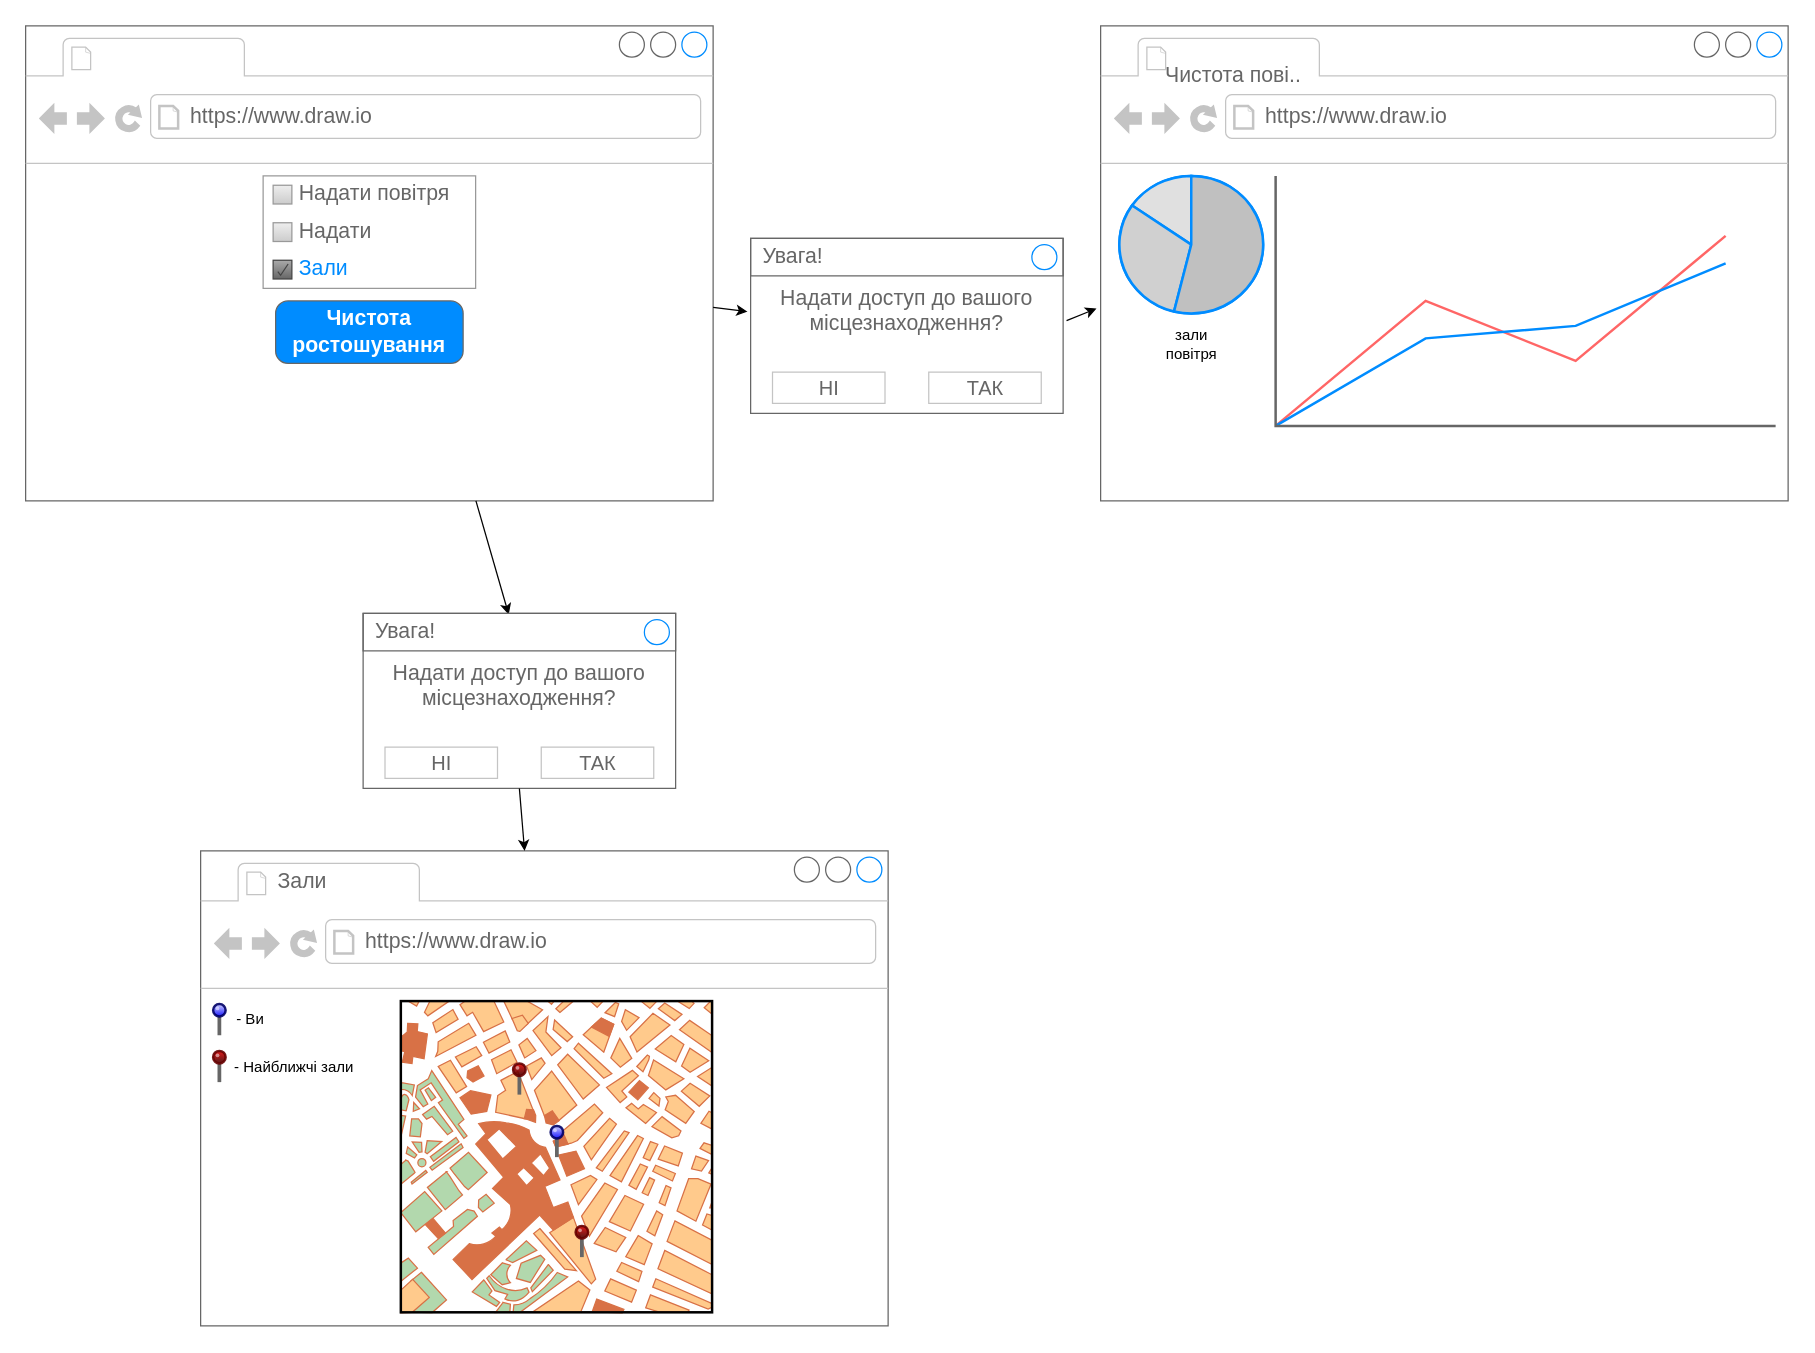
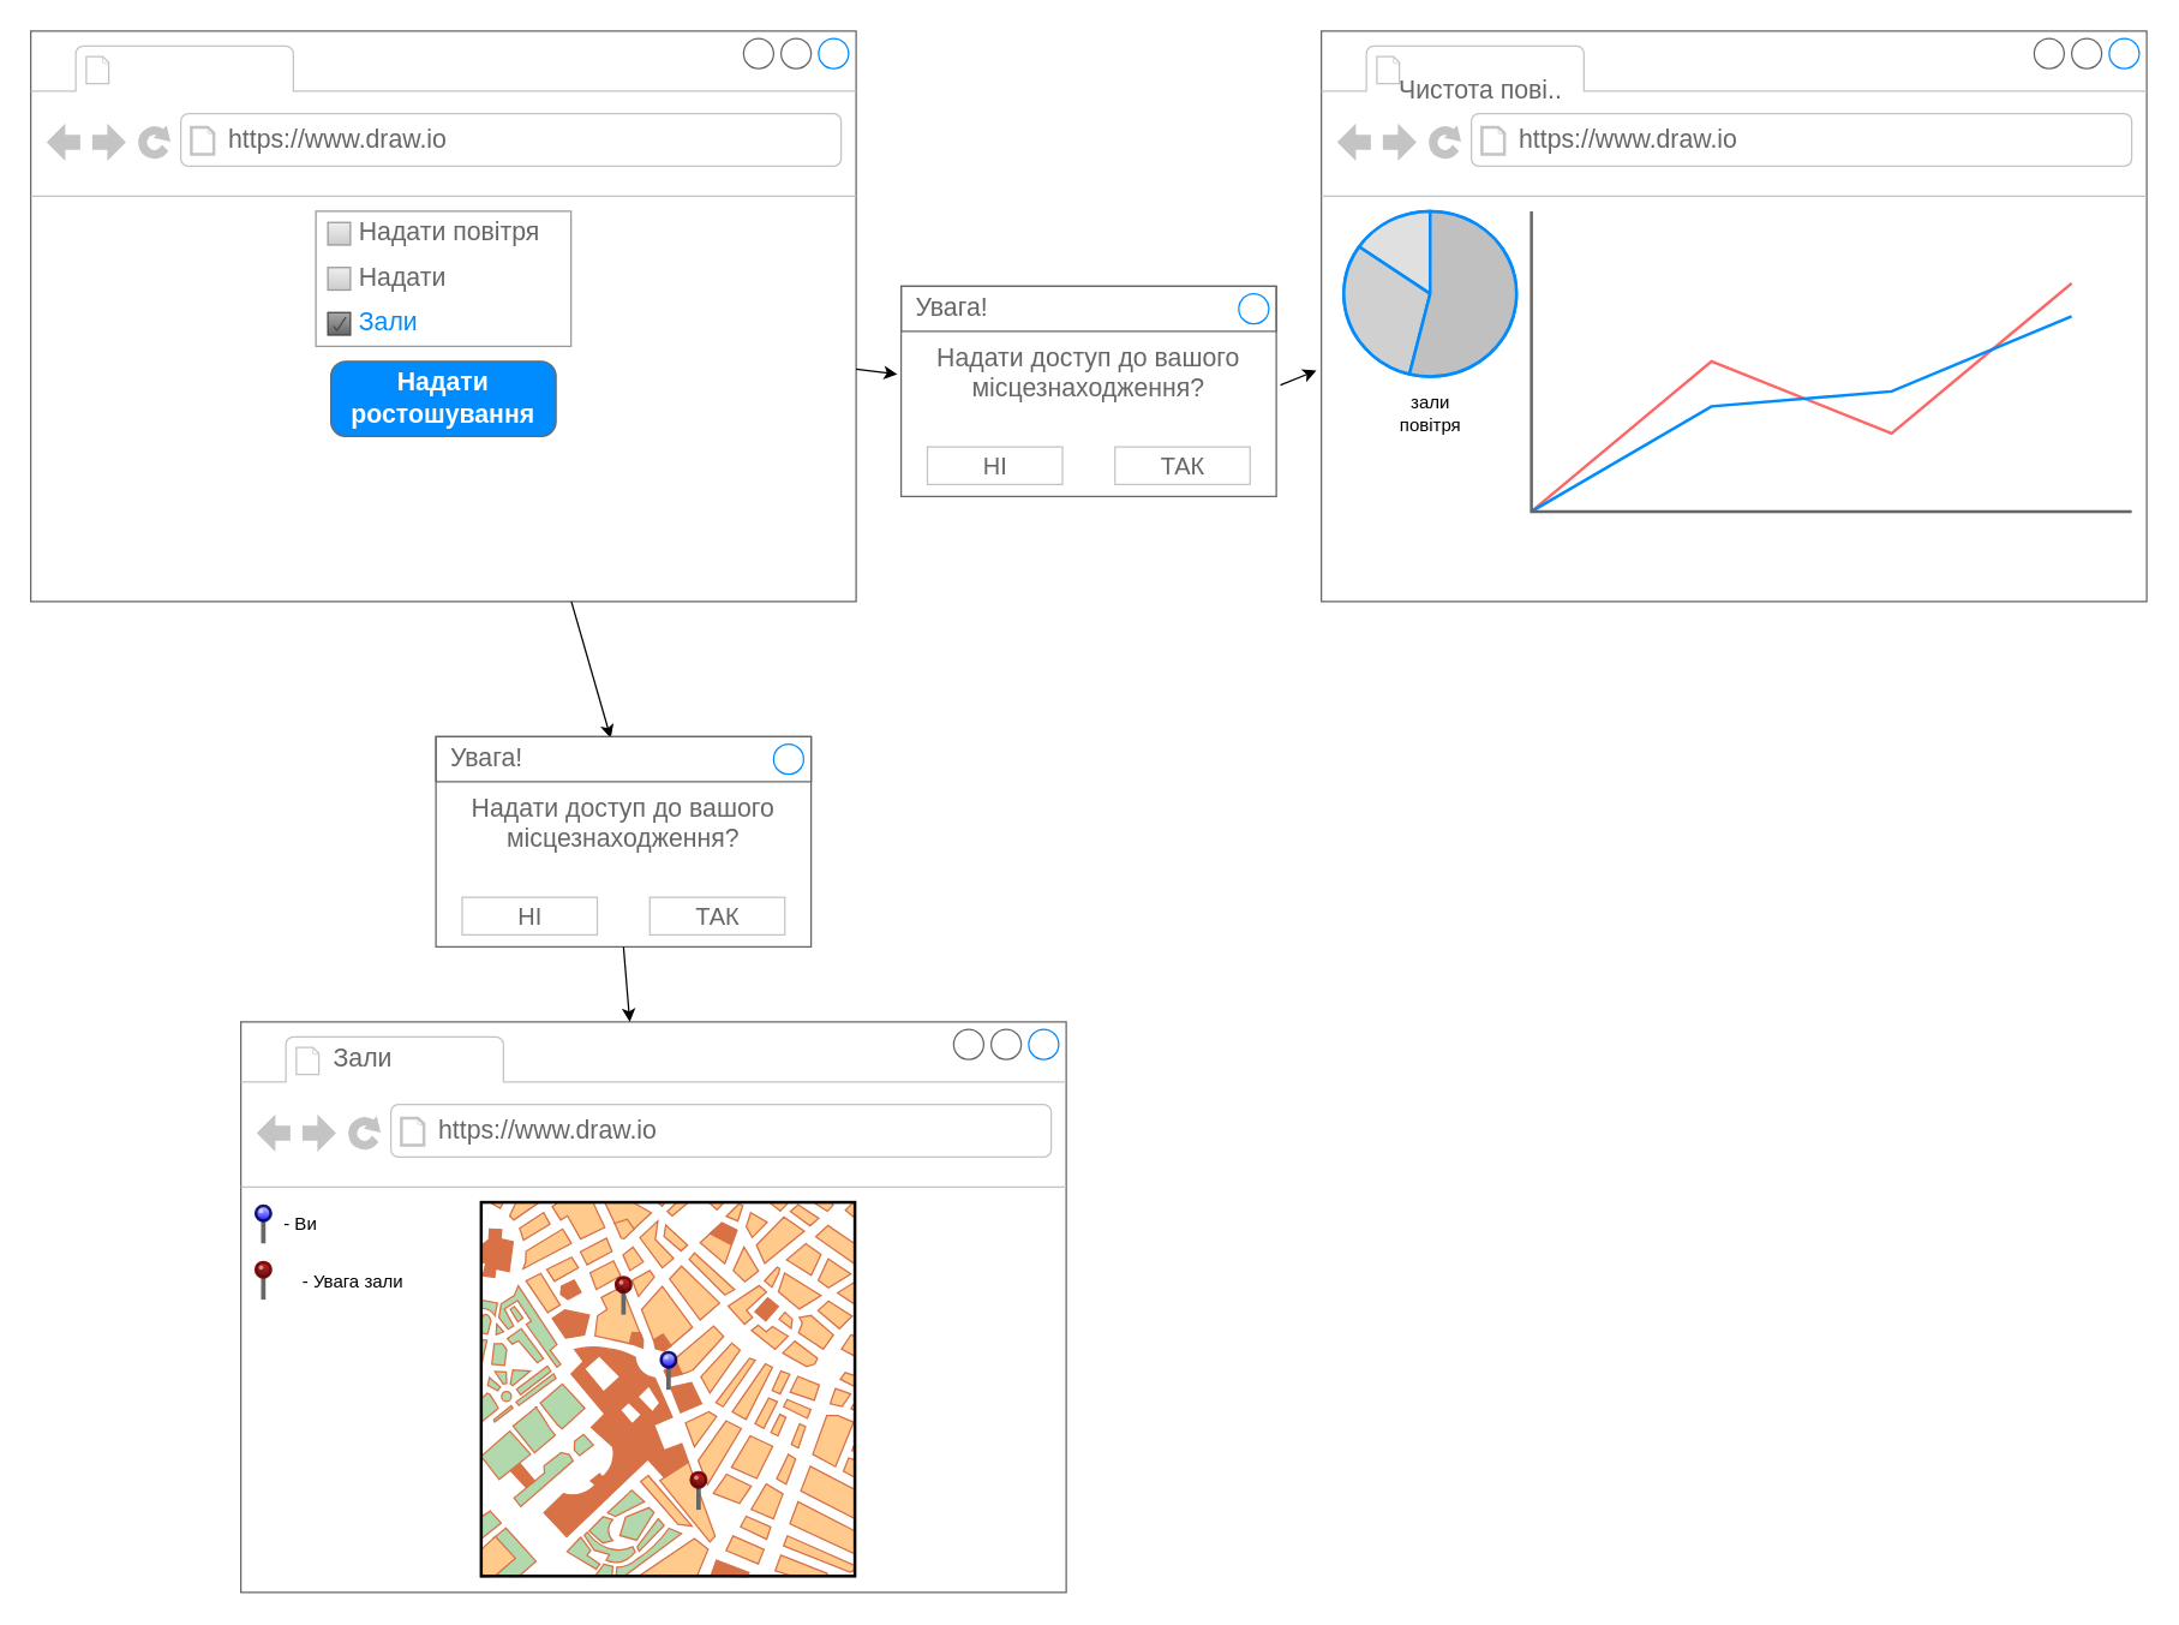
- <mxCell id="8" value="Чистота ростошування" style="strokeWidth=1;shadow=0;dashed=0;align=center;html=1;shape=mxgraph.mockup.buttons.button;strokeColor=#666666;fontColor=#ffffff;mainText=;buttonStyle=round;fontSize=17;fontStyle=1;fillColor=#008cff;whiteSpace=wrap;" vertex="1" parent="2"><mxGeometry x="200" y="220" width="150" height="50" as="geometry" /></mxCell>
+ <mxCell id="8" value="Надати ростошування" style="strokeWidth=1;shadow=0;dashed=0;align=center;html=1;shape=mxgraph.mockup.buttons.button;strokeColor=#666666;fontColor=#ffffff;mainText=;buttonStyle=round;fontSize=17;fontStyle=1;fillColor=#008cff;whiteSpace=wrap;" vertex="1" parent="2"><mxGeometry x="200" y="220" width="150" height="50" as="geometry" /></mxCell>
- <mxCell id="20" value="- Найближчі зали" style="text;html=1;strokeColor=none;fillColor=none;align=center;verticalAlign=middle;whiteSpace=wrap;rounded=0;" vertex="1" parent="10"><mxGeometry x="10" y="157.5" width="130" height="30" as="geometry" /></mxCell>
+ <mxCell id="20" value="- Увага зали" style="text;html=1;strokeColor=none;fillColor=none;align=center;verticalAlign=middle;whiteSpace=wrap;rounded=0;" vertex="1" parent="10"><mxGeometry x="10" y="157.5" width="130" height="30" as="geometry" /></mxCell>
